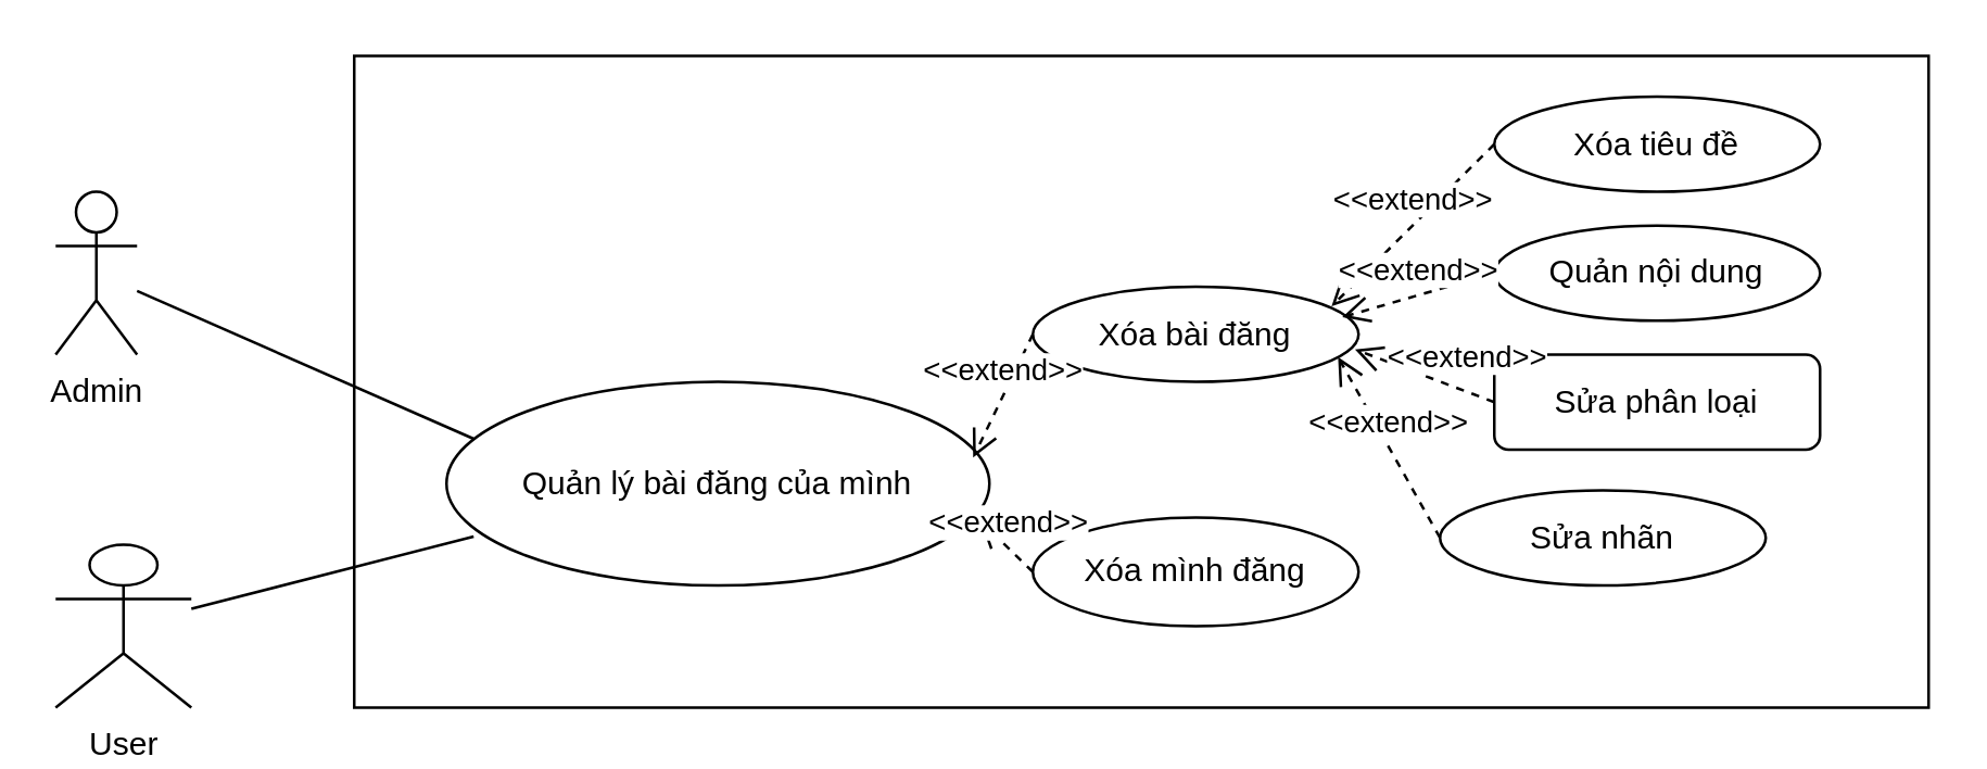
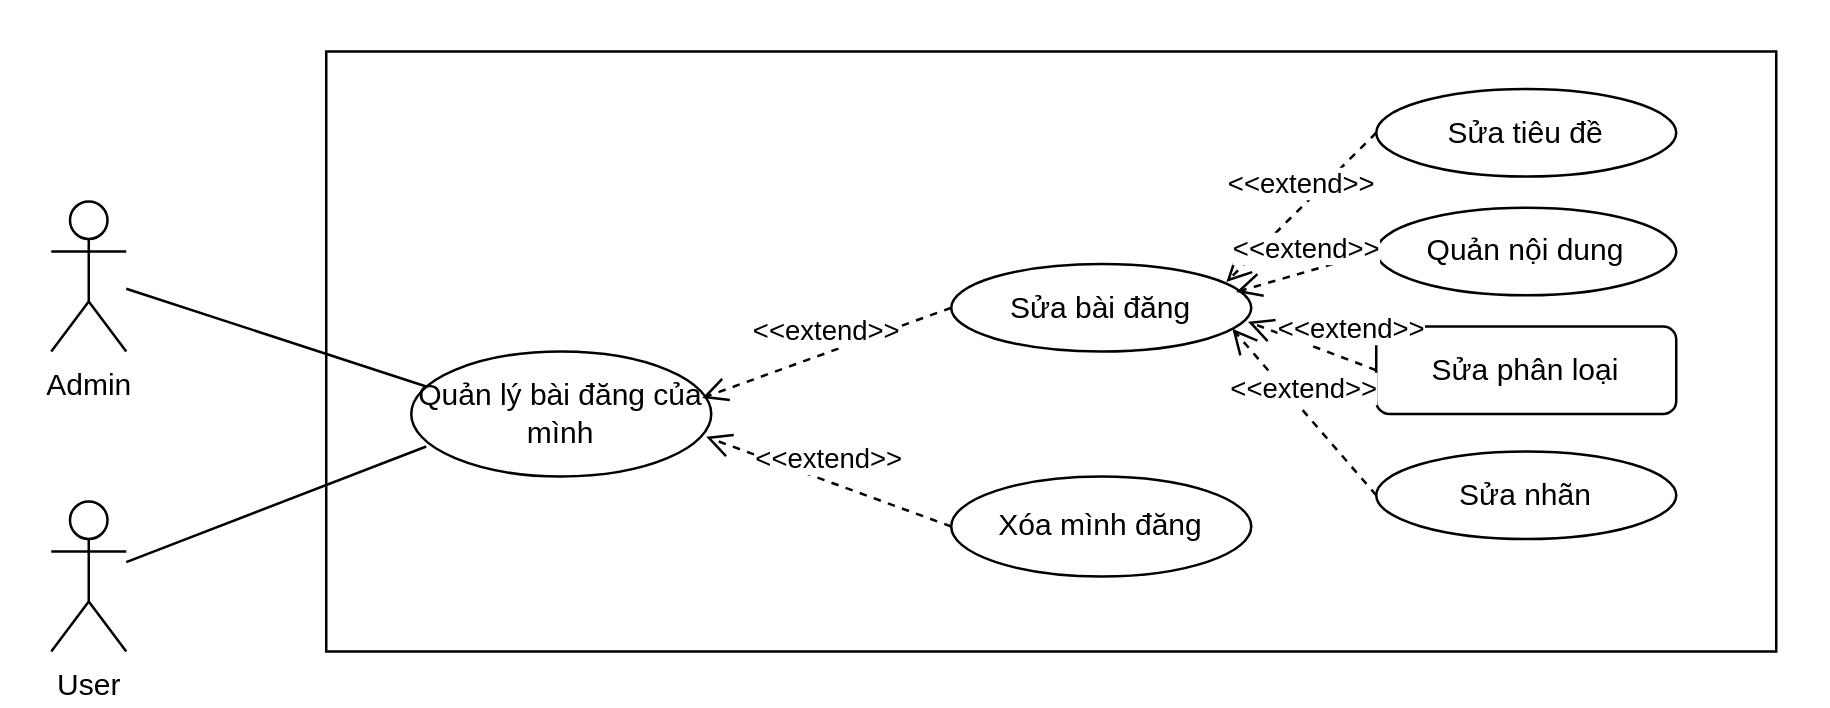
- <mxCell id="12" value="Xóa tiêu đề" style="ellipse;whiteSpace=wrap;html=1;" vertex="1" parent="1"><mxGeometry x="550" y="35" width="120" height="35" as="geometry" /></mxCell>
+ <mxCell id="12" value="Sửa tiêu đề" style="ellipse;whiteSpace=wrap;html=1;" vertex="1" parent="1"><mxGeometry x="550" y="35" width="120" height="35" as="geometry" /></mxCell>
- <mxCell id="4" value="Admin" style="shape=umlActor;verticalLabelPosition=bottom;verticalAlign=top;html=1;outlineConnect=0;" vertex="1" parent="1"><mxGeometry x="20" y="70" width="30" height="60" as="geometry" /></mxCell>
+ <mxCell id="4" value="Admin" style="shape=umlActor;verticalLabelPosition=bottom;verticalAlign=top;html=1;outlineConnect=0;" vertex="1" parent="1"><mxGeometry x="20" y="80" width="30" height="60" as="geometry" /></mxCell>
- <mxCell id="6" value="Xóa bài đăng" style="ellipse;whiteSpace=wrap;html=1;" vertex="1" parent="1"><mxGeometry x="380" y="105" width="120" height="35" as="geometry" /></mxCell>
+ <mxCell id="6" value="Sửa bài đăng" style="ellipse;whiteSpace=wrap;html=1;" vertex="1" parent="1"><mxGeometry x="380" y="105" width="120" height="35" as="geometry" /></mxCell>
- <mxCell id="5" value="Quản lý bài đăng của mình" style="ellipse;whiteSpace=wrap;html=1;" vertex="1" parent="1"><mxGeometry x="164" y="140" width="200" height="75" as="geometry" /></mxCell>
+ <mxCell id="5" value="Quản lý bài đăng của mình" style="ellipse;whiteSpace=wrap;html=1;" vertex="1" parent="1"><mxGeometry x="164" y="140" width="120" height="50" as="geometry" /></mxCell>
- <mxCell id="15" value="Sửa nhãn" style="ellipse;whiteSpace=wrap;html=1;" vertex="1" parent="1"><mxGeometry x="530" y="180" width="120" height="35" as="geometry" /></mxCell>
+ <mxCell id="15" value="Sửa nhãn" style="ellipse;whiteSpace=wrap;html=1;" vertex="1" parent="1"><mxGeometry x="550" y="180" width="120" height="35" as="geometry" /></mxCell>
- <mxCell id="3" value="User" style="shape=umlActor;verticalLabelPosition=bottom;verticalAlign=top;html=1;outlineConnect=0;" vertex="1" parent="1"><mxGeometry x="20" y="200" width="50" height="60" as="geometry" /></mxCell>
+ <mxCell id="3" value="User" style="shape=umlActor;verticalLabelPosition=bottom;verticalAlign=top;html=1;outlineConnect=0;" vertex="1" parent="1"><mxGeometry x="20" y="200" width="30" height="60" as="geometry" /></mxCell>
